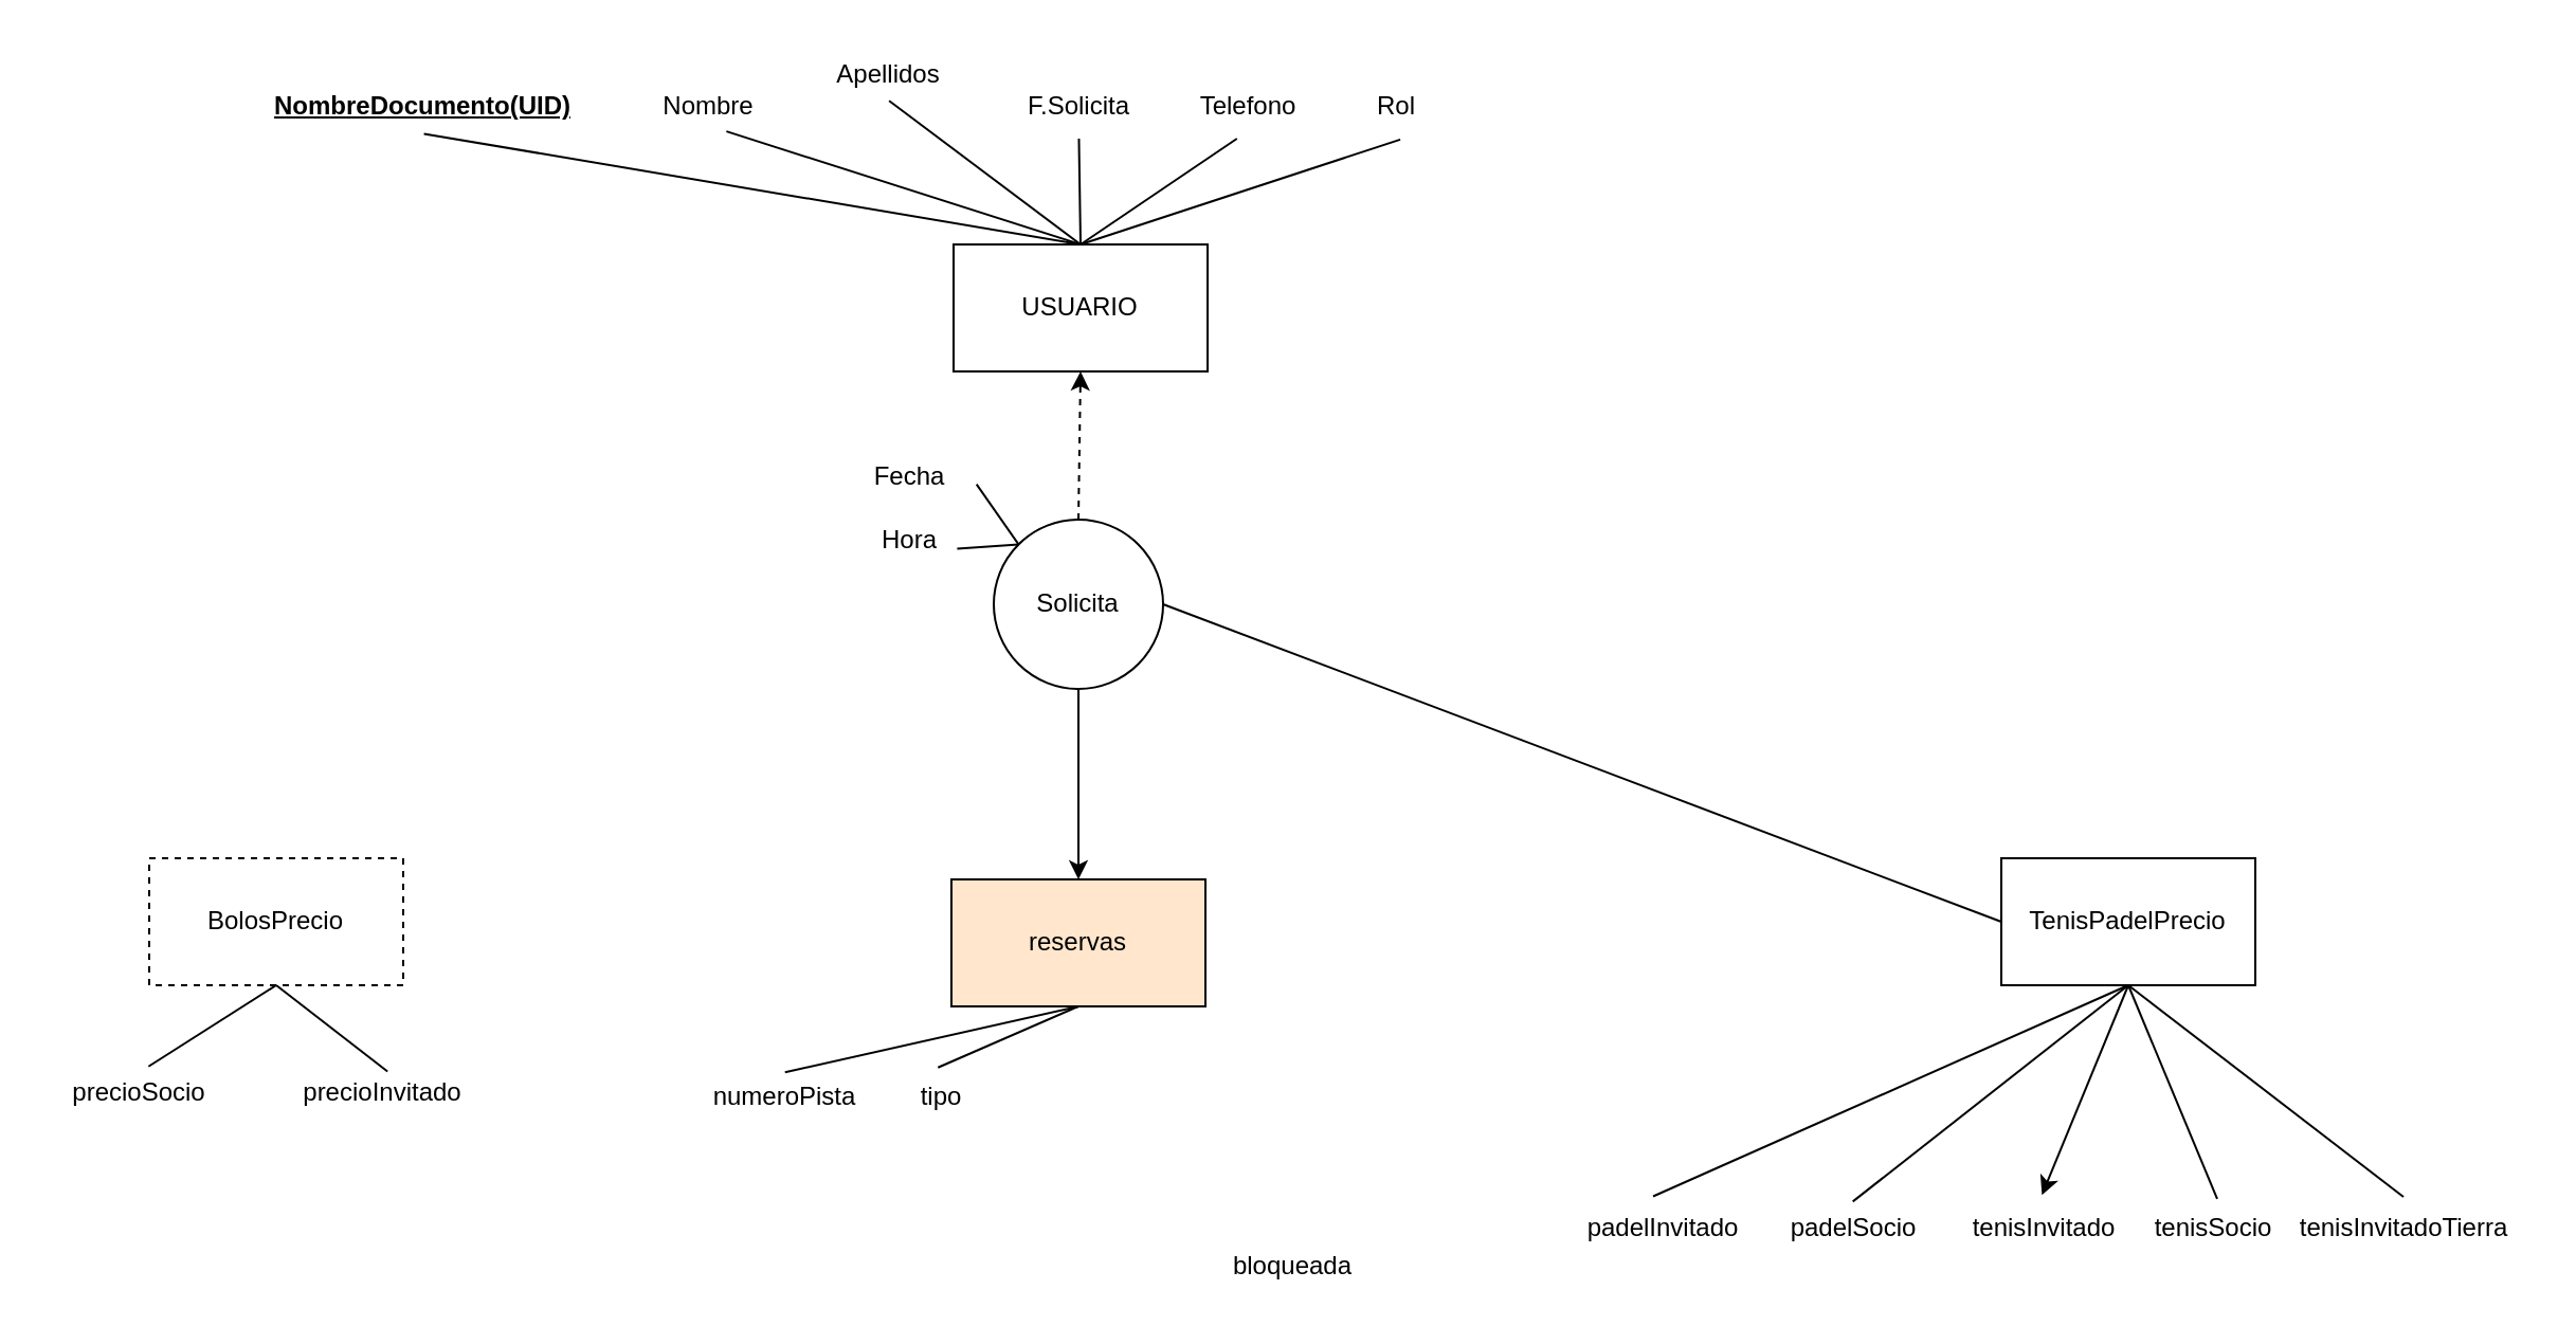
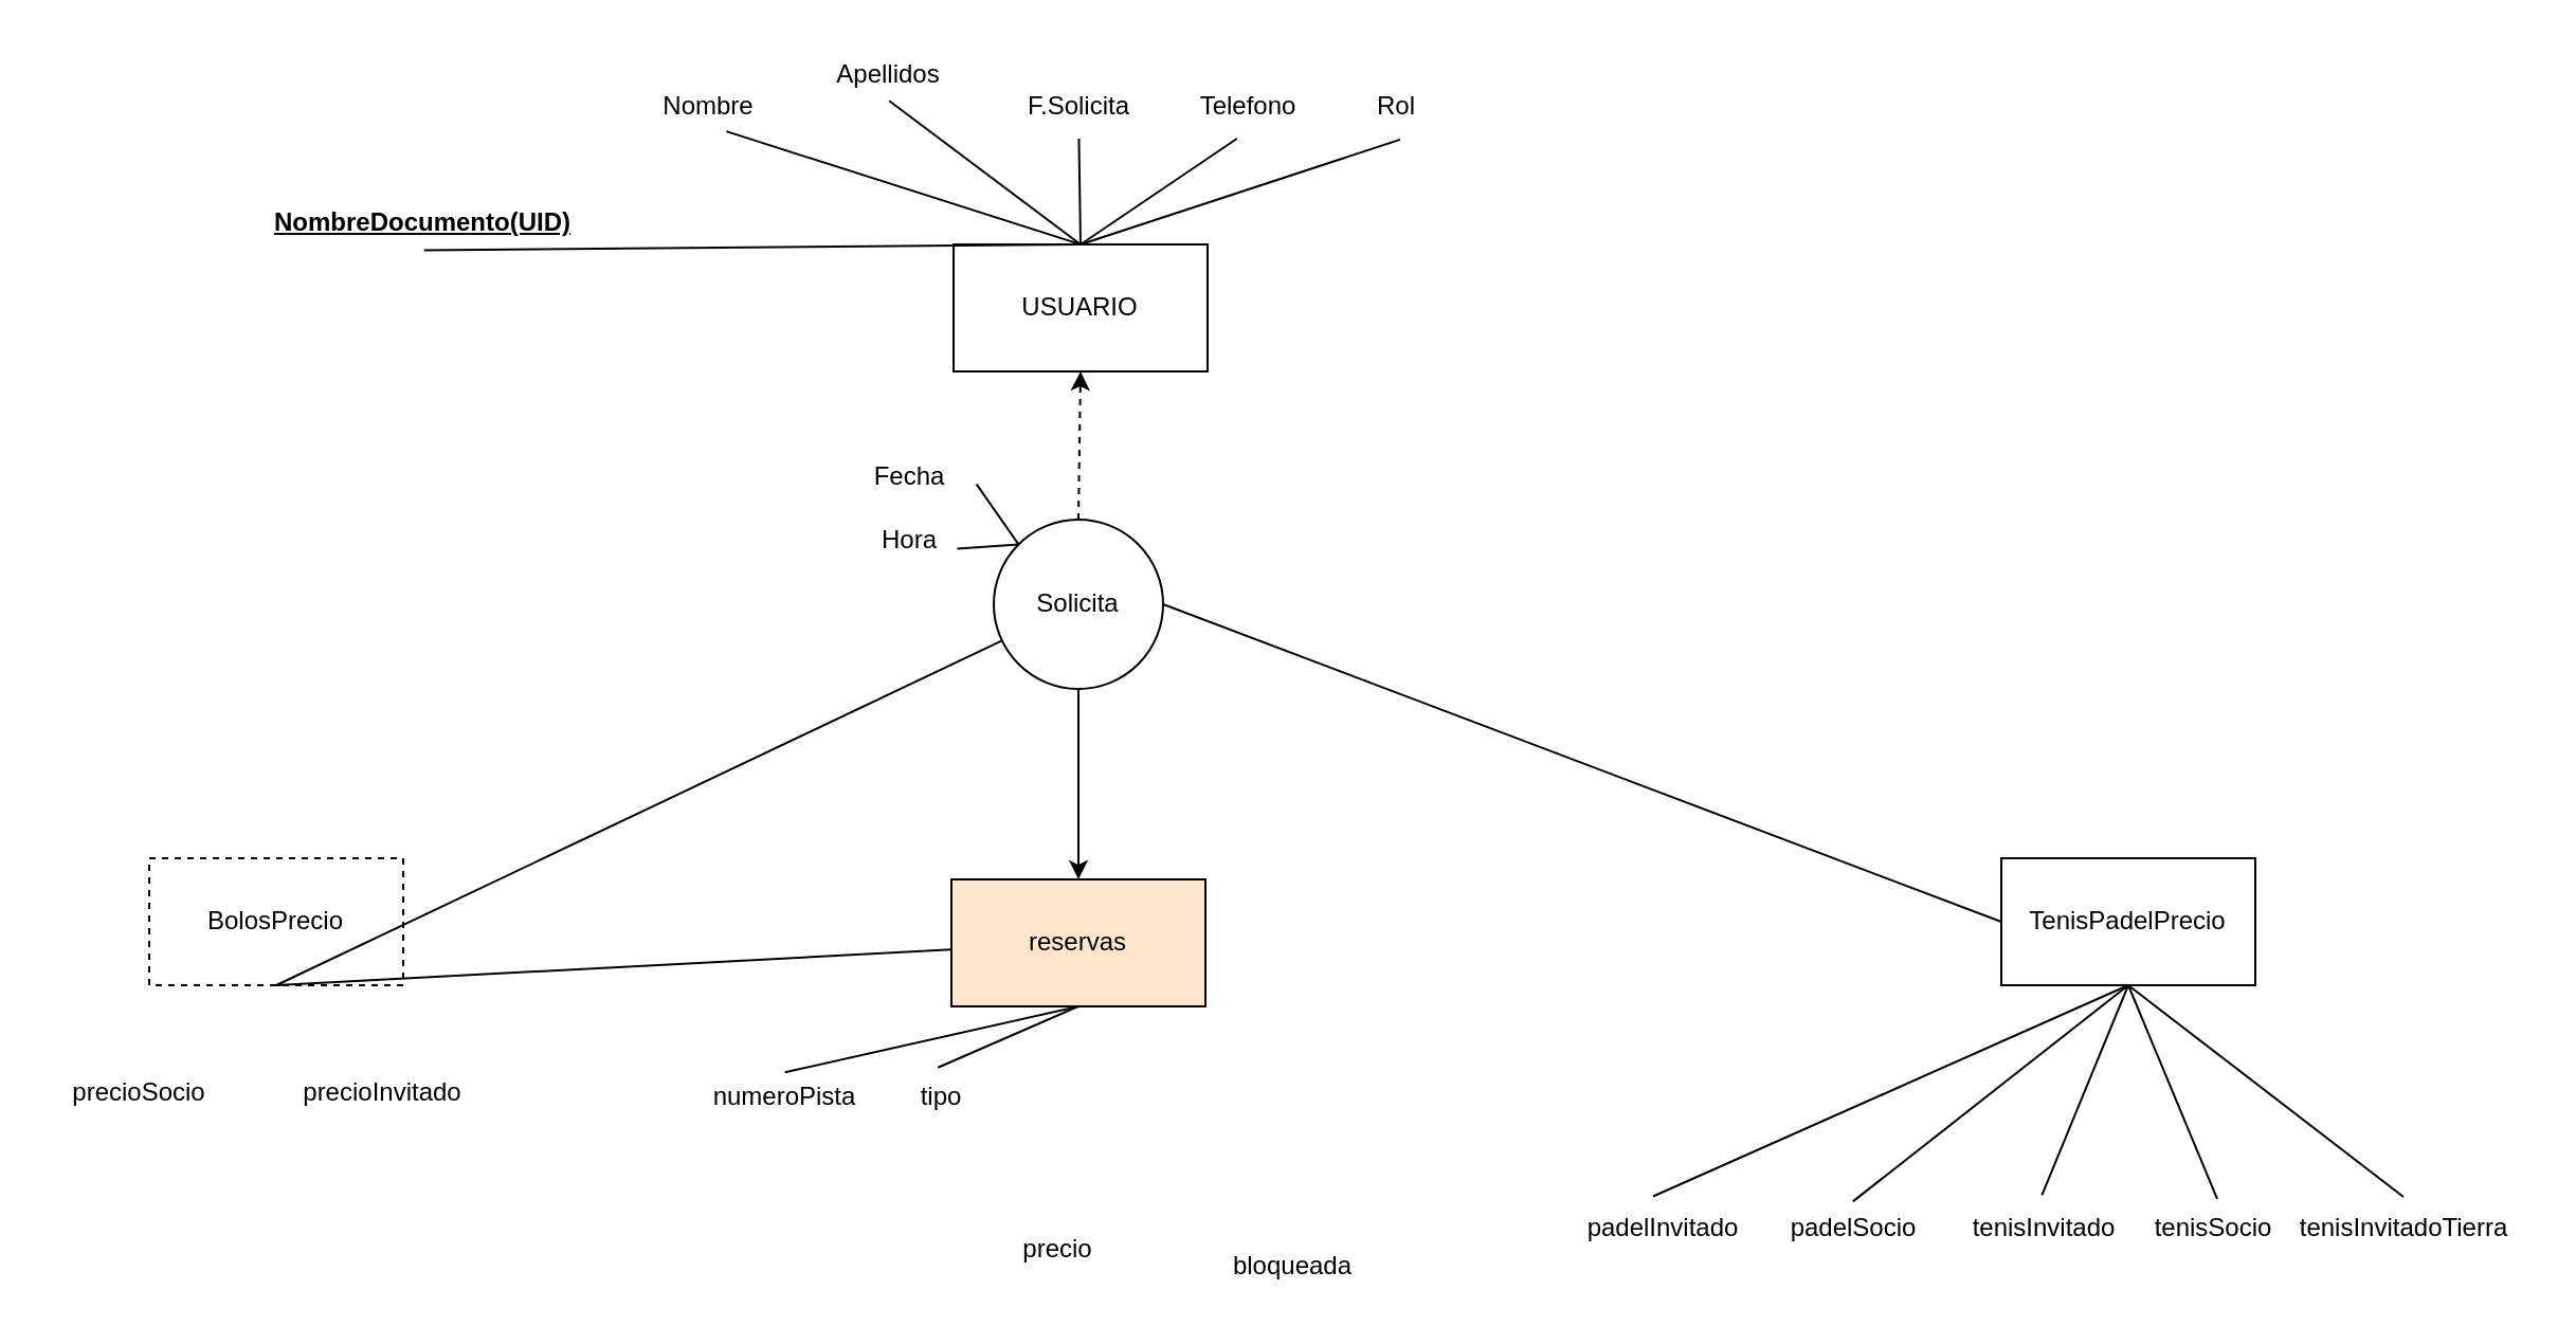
- <mxCell id="8" value="NombreDocumento(UID)" style="text;html=1;align=center;verticalAlign=middle;resizable=0;points=[];autosize=1;fontStyle=5;rounded=0;" parent="1" vertex="1"><mxGeometry x="119" y="35" width="160" height="30" as="geometry" /></mxCell>
+ <mxCell id="8" value="NombreDocumento(UID)" style="text;html=1;align=center;verticalAlign=middle;resizable=0;points=[];autosize=1;fontStyle=5;rounded=0;" parent="1" vertex="1"><mxGeometry x="119" y="90" width="160" height="30" as="geometry" /></mxCell>
- <mxCell id="39" value="" style="endArrow=none;html=1;rounded=0;exitX=0.5;exitY=1;exitDx=0;exitDy=0;entryX=0.552;entryY=0.009;entryDx=0;entryDy=0;entryPerimeter=0;" parent="1" source="35" target="37" edge="1"><mxGeometry width="50" height="50" relative="1" as="geometry"><mxPoint x="400" y="395" as="sourcePoint" /><mxPoint x="450" y="345" as="targetPoint" /></mxGeometry></mxCell>
+ <mxCell id="39" value="" style="endArrow=none;html=1;rounded=0;exitX=0.5;exitY=1;exitDx=0;exitDy=0;" parent="1" source="35" target="20" edge="1"><mxGeometry width="50" height="50" relative="1" as="geometry"><mxPoint x="400" y="395" as="sourcePoint" /><mxPoint x="450" y="345" as="targetPoint" /></mxGeometry></mxCell>
- <mxCell id="38" value="" style="endArrow=none;html=1;rounded=0;exitX=0.5;exitY=1;exitDx=0;exitDy=0;entryX=0.526;entryY=0.068;entryDx=0;entryDy=0;entryPerimeter=0;" parent="1" source="35" target="36" edge="1"><mxGeometry width="50" height="50" relative="1" as="geometry"><mxPoint x="400" y="395" as="sourcePoint" /><mxPoint x="450" y="345" as="targetPoint" /></mxGeometry></mxCell>
+ <mxCell id="38" value="" style="endArrow=none;html=1;rounded=0;exitX=0.5;exitY=1;exitDx=0;exitDy=0;" parent="1" source="35" target="3" edge="1"><mxGeometry width="50" height="50" relative="1" as="geometry"><mxPoint x="400" y="395" as="sourcePoint" /><mxPoint x="450" y="345" as="targetPoint" /></mxGeometry></mxCell>
- <mxCell id="34" value="" style="endArrow=classic;html=1;rounded=0;entryX=0.491;entryY=-0.029;entryDx=0;entryDy=0;entryPerimeter=0;exitX=0.5;exitY=1;exitDx=0;exitDy=0;" parent="1" source="28" target="30" edge="1"><mxGeometry width="50" height="50" relative="1" as="geometry"><mxPoint x="730" y="405" as="sourcePoint" /><mxPoint x="780" y="355" as="targetPoint" /></mxGeometry></mxCell>
+ <mxCell id="34" value="" style="endArrow=none;html=1;rounded=0;entryX=0.491;entryY=-0.029;entryDx=0;entryDy=0;entryPerimeter=0;exitX=0.5;exitY=1;exitDx=0;exitDy=0;" parent="1" source="28" target="30" edge="1"><mxGeometry width="50" height="50" relative="1" as="geometry"><mxPoint x="730" y="405" as="sourcePoint" /><mxPoint x="780" y="355" as="targetPoint" /></mxGeometry></mxCell>
+ <mxCell id="44" value="&lt;font style=&quot;vertical-align: inherit;&quot;&gt;&lt;font style=&quot;vertical-align: inherit;&quot;&gt;precio&lt;/font&gt;&lt;/font&gt;" style="text;html=1;align=center;verticalAlign=middle;resizable=0;points=[];autosize=1;strokeColor=none;fillColor=none;" vertex="1" parent="1"><mxGeometry x="469" y="575" width="60" height="30" as="geometry" /></mxCell>
